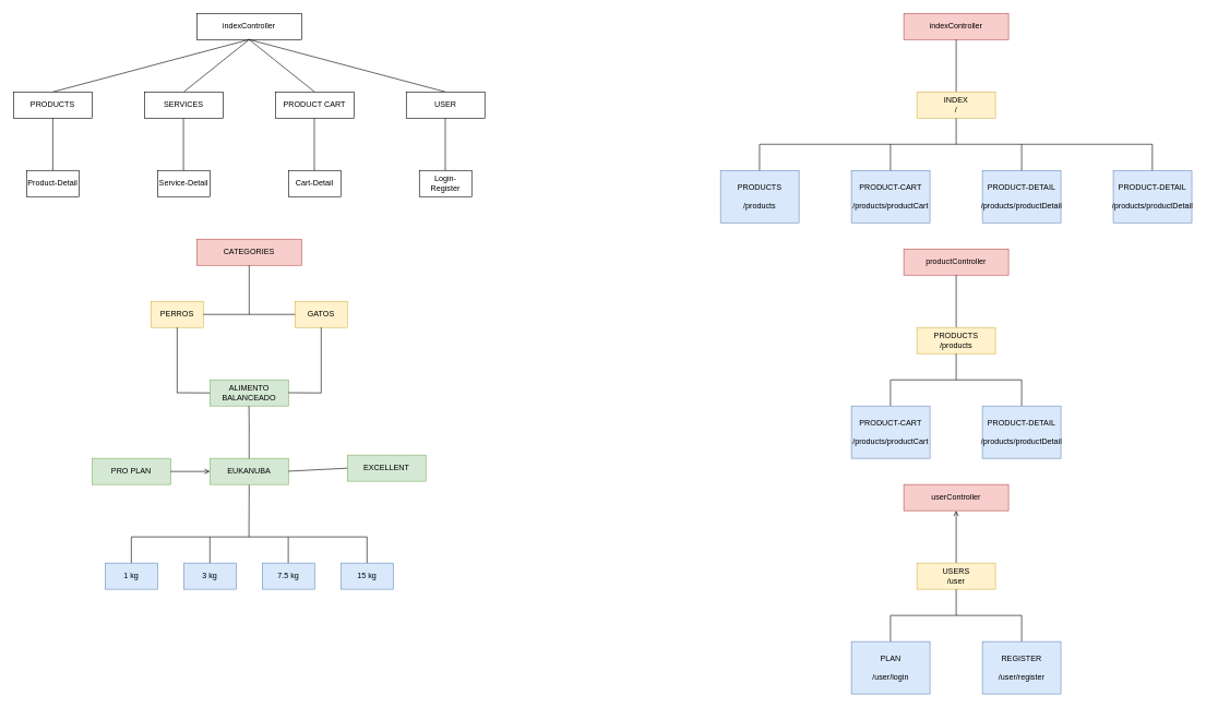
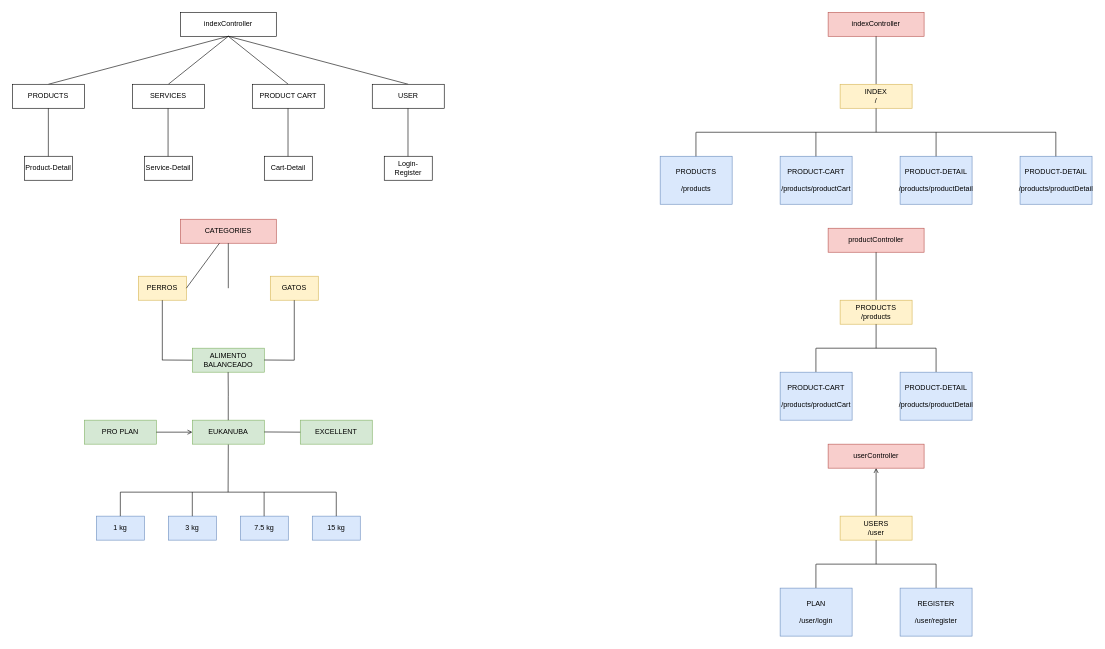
- <mxCell id="24" value="" style="endArrow=none;html=1;rounded=0;exitX=1;exitY=0.5;exitDx=0;exitDy=0;entryX=0;entryY=0.5;entryDx=0;entryDy=0;" parent="1" source="21" target="22" edge="1"><mxGeometry width="50" height="50" relative="1" as="geometry"><mxPoint x="360" y="460" as="sourcePoint" /><mxPoint x="360" y="500" as="targetPoint" /></mxGeometry></mxCell>
+ <mxCell id="24" value="" style="endArrow=none;html=1;rounded=0;exitX=1;exitY=0.5;exitDx=0;exitDy=0;" parent="1" source="21" target="19" edge="1"><mxGeometry width="50" height="50" relative="1" as="geometry"><mxPoint x="360" y="460" as="sourcePoint" /><mxPoint x="360" y="500" as="targetPoint" /></mxGeometry></mxCell>
- <mxCell id="68" value="EXCELLENT" style="rounded=0;whiteSpace=wrap;html=1;fillColor=#d5e8d4;strokeColor=#82b366;" vertex="1" parent="1"><mxGeometry x="530" y="695" width="120" height="40" as="geometry" /></mxCell>
+ <mxCell id="68" value="EXCELLENT" style="rounded=0;whiteSpace=wrap;html=1;fillColor=#d5e8d4;strokeColor=#82b366;" vertex="1" parent="1"><mxGeometry x="500" y="700" width="120" height="40" as="geometry" /></mxCell>
